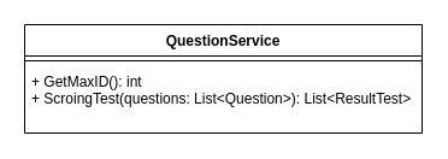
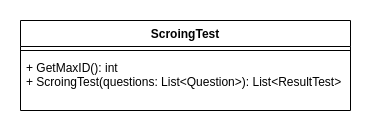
- <mxCell id="2" value="QuestionService" style="swimlane;fontStyle=1;align=center;verticalAlign=top;childLayout=stackLayout;horizontal=1;startSize=26;horizontalStack=0;resizeParent=1;resizeParentMax=0;resizeLast=0;collapsible=1;marginBottom=0;" vertex="1" parent="1"><mxGeometry x="20" y="20" width="330" height="90" as="geometry" /></mxCell>
+ <mxCell id="2" value="ScroingTest" style="swimlane;fontStyle=1;align=center;verticalAlign=top;childLayout=stackLayout;horizontal=1;startSize=26;horizontalStack=0;resizeParent=1;resizeParentMax=0;resizeLast=0;collapsible=1;marginBottom=0;" vertex="1" parent="1"><mxGeometry x="20" y="20" width="330" height="90" as="geometry" /></mxCell>
